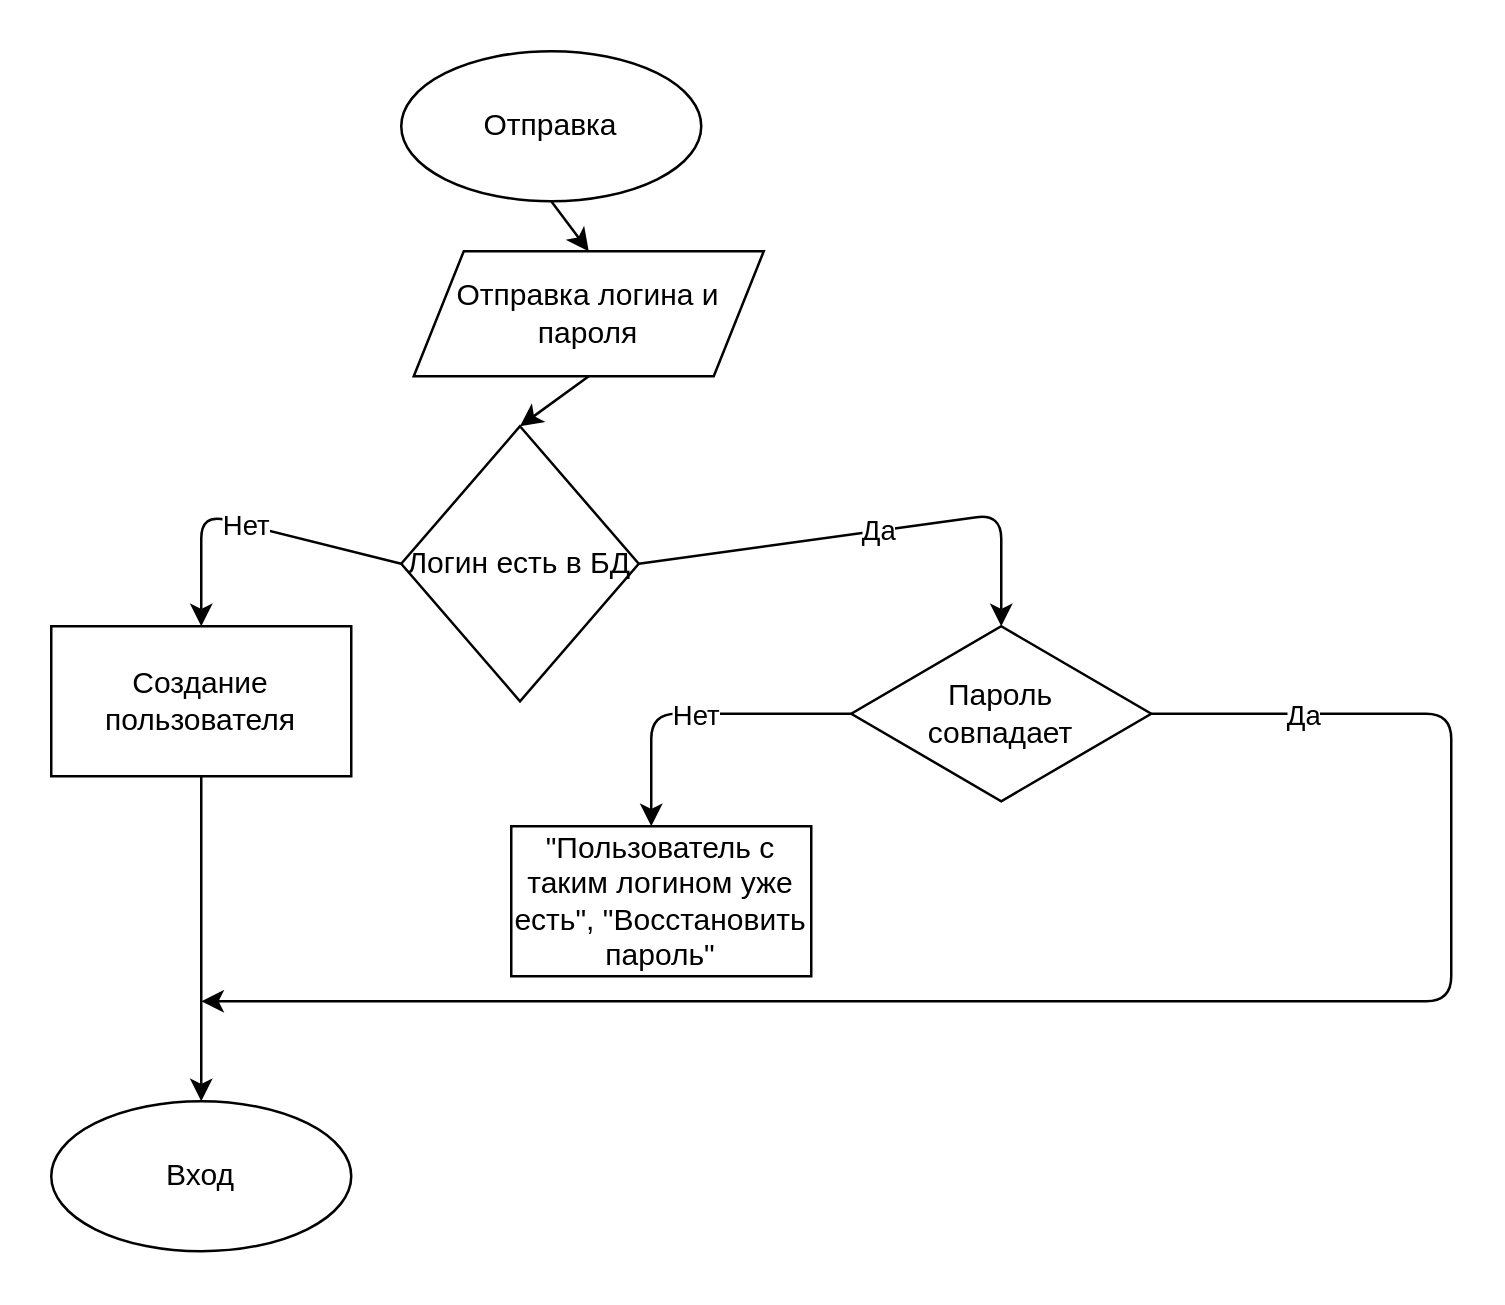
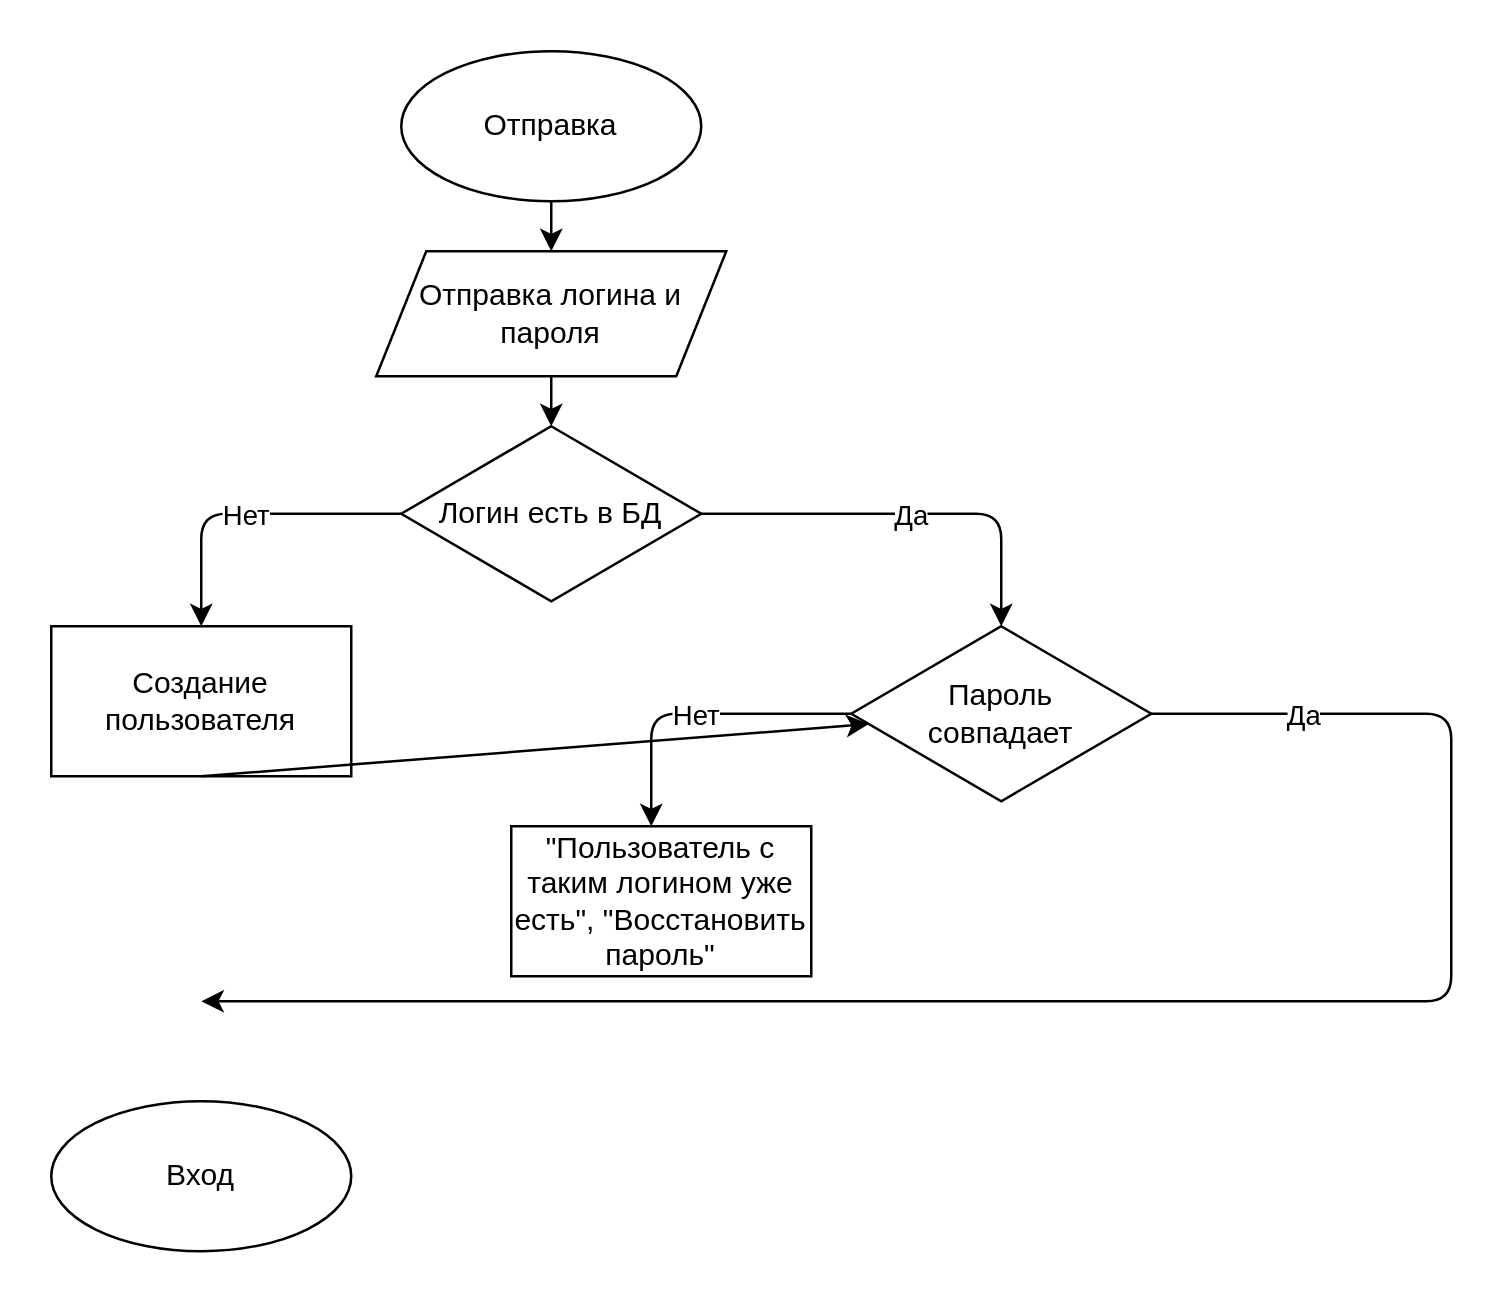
- <mxCell id="2" value="&lt;div&gt;Отправка логина и пароля&lt;/div&gt;" style="shape=parallelogram;perimeter=parallelogramPerimeter;whiteSpace=wrap;html=1;fixedSize=1;" vertex="1" parent="1"><mxGeometry x="165" y="100" width="140" height="50" as="geometry" /></mxCell>
+ <mxCell id="2" value="&lt;div&gt;Отправка логина и пароля&lt;/div&gt;" style="shape=parallelogram;perimeter=parallelogramPerimeter;whiteSpace=wrap;html=1;fixedSize=1;" vertex="1" parent="1"><mxGeometry x="150" y="100" width="140" height="50" as="geometry" /></mxCell>
- <mxCell id="5" value="Логин есть в БД" style="rhombus;whiteSpace=wrap;html=1;" vertex="1" parent="1"><mxGeometry x="160" y="170" width="95" height="110" as="geometry" /></mxCell>
+ <mxCell id="5" value="Логин есть в БД" style="rhombus;whiteSpace=wrap;html=1;" vertex="1" parent="1"><mxGeometry x="160" y="170" width="120" height="70" as="geometry" /></mxCell>
- <mxCell id="19" value="" style="endArrow=classic;html=1;exitX=0.5;exitY=1;exitDx=0;exitDy=0;entryX=0.5;entryY=0;entryDx=0;entryDy=0;" edge="1" parent="1" source="9" target="18"><mxGeometry width="50" height="50" relative="1" as="geometry"><mxPoint x="230" y="160" as="sourcePoint" /><mxPoint x="230" y="180" as="targetPoint" /></mxGeometry></mxCell>
+ <mxCell id="19" value="" style="endArrow=classic;html=1;exitX=0.5;exitY=1;exitDx=0;exitDy=0;" edge="1" parent="1" source="9" target="10"><mxGeometry width="50" height="50" relative="1" as="geometry"><mxPoint x="230" y="160" as="sourcePoint" /><mxPoint x="230" y="180" as="targetPoint" /></mxGeometry></mxCell>
